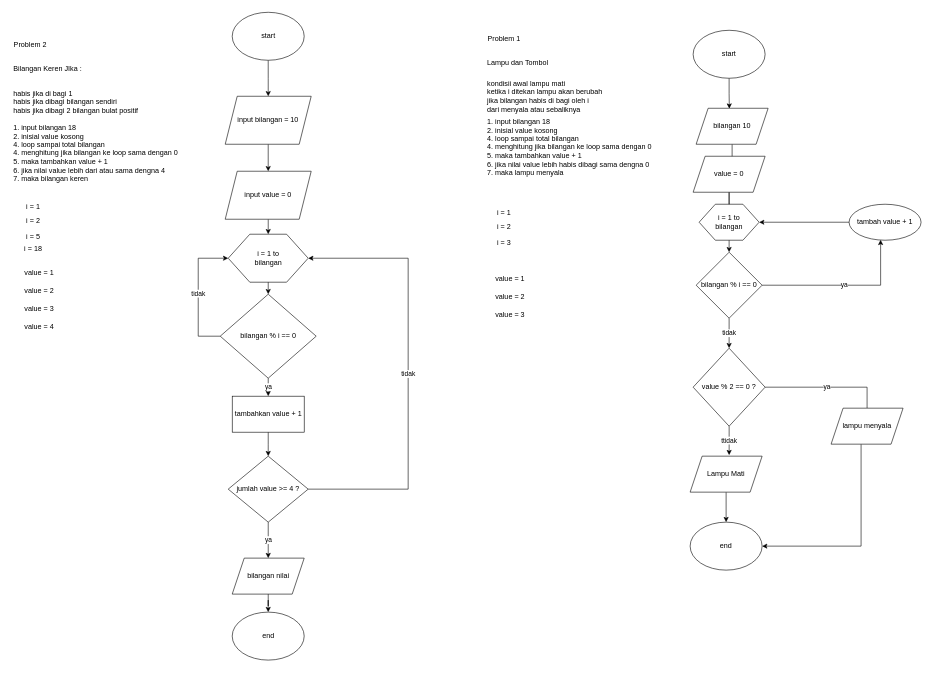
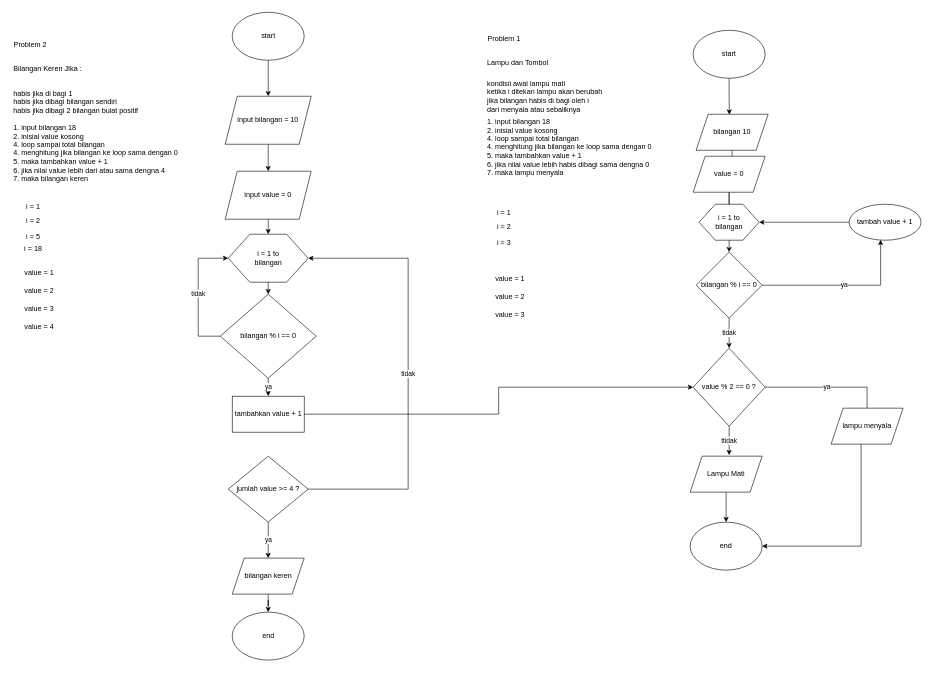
- <mxCell id="3" value="bilangan 10" style="shape=parallelogram;perimeter=parallelogramPerimeter;whiteSpace=wrap;html=1;fixedSize=1;" vertex="1" parent="1"><mxGeometry x="1160" y="180" width="120" height="60" as="geometry" /></mxCell>
+ <mxCell id="3" value="bilangan 10" style="shape=parallelogram;perimeter=parallelogramPerimeter;whiteSpace=wrap;html=1;fixedSize=1;" vertex="1" parent="1"><mxGeometry x="1160" y="190" width="120" height="60" as="geometry" /></mxCell>
- <mxCell id="21" value="" style="edgeStyle=orthogonalEdgeStyle;rounded=0;orthogonalLoop=1;jettySize=auto;html=1;" edge="1" parent="1" source="22" target="27"><mxGeometry relative="1" as="geometry" /></mxCell>
+ <mxCell id="21" value="" style="edgeStyle=orthogonalEdgeStyle;rounded=0;orthogonalLoop=1;jettySize=auto;html=1;" edge="1" parent="1" source="22" target="6"><mxGeometry relative="1" as="geometry" /></mxCell>
- <mxCell id="30" value="bilangan nilai" style="shape=parallelogram;perimeter=parallelogramPerimeter;whiteSpace=wrap;html=1;fixedSize=1;" vertex="1" parent="1"><mxGeometry x="386.58" y="930" width="120" height="60" as="geometry" /></mxCell>
+ <mxCell id="30" value="bilangan keren" style="shape=parallelogram;perimeter=parallelogramPerimeter;whiteSpace=wrap;html=1;fixedSize=1;" vertex="1" parent="1"><mxGeometry x="386.58" y="930" width="120" height="60" as="geometry" /></mxCell>
